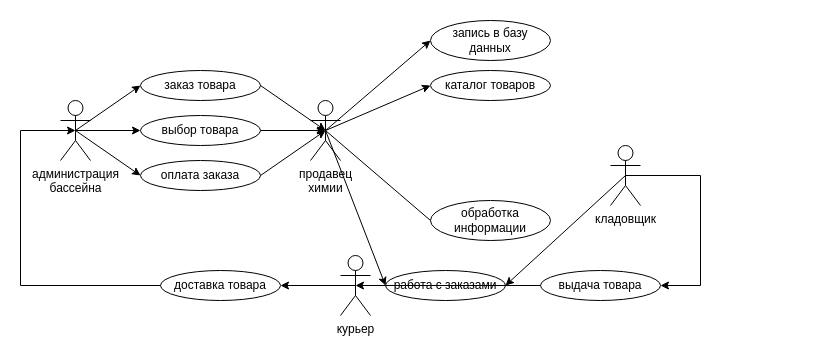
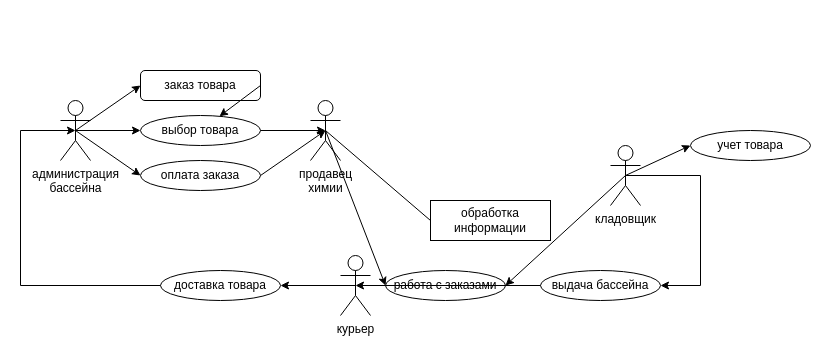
- <mxCell id="14" value="запись в базу данных" style="ellipse;whiteSpace=wrap;html=1;" vertex="1" parent="1"><mxGeometry x="430" y="20" width="120" height="40" as="geometry" /></mxCell>
- <mxCell id="5" value="заказ товара" style="ellipse;whiteSpace=wrap;html=1;" vertex="1" parent="1"><mxGeometry x="140" y="70" width="120" height="30" as="geometry" /></mxCell>
+ <mxCell id="5" value="заказ товара" style="whiteSpace=wrap;html=1;rounded=1;" vertex="1" parent="1"><mxGeometry x="140" y="70" width="120" height="30" as="geometry" /></mxCell>
- <mxCell id="18" value="" style="endArrow=classic;html=1;rounded=0;exitX=0.5;exitY=0.5;exitDx=0;exitDy=0;exitPerimeter=0;entryX=0;entryY=0.5;entryDx=0;entryDy=0;" edge="1" parent="1" source="3" target="14"><mxGeometry width="50" height="50" relative="1" as="geometry"><mxPoint x="360" y="170" as="sourcePoint" /><mxPoint x="410" y="120" as="targetPoint" /></mxGeometry></mxCell>
- <mxCell id="15" value="каталог товаров" style="ellipse;whiteSpace=wrap;html=1;" vertex="1" parent="1"><mxGeometry x="430" y="70" width="120" height="30" as="geometry" /></mxCell>
- <mxCell id="12" value="" style="endArrow=classic;html=1;rounded=0;exitX=1;exitY=0.5;exitDx=0;exitDy=0;entryX=0.5;entryY=0.5;entryDx=0;entryDy=0;entryPerimeter=0;" edge="1" parent="1" source="5" target="3"><mxGeometry width="50" height="50" relative="1" as="geometry"><mxPoint x="360" y="170" as="sourcePoint" /><mxPoint x="410" y="120" as="targetPoint" /></mxGeometry></mxCell>
+ <mxCell id="12" value="" style="endArrow=classic;html=1;rounded=0;exitX=1;exitY=0.5;exitDx=0;exitDy=0;" edge="1" parent="1" source="5" target="6"><mxGeometry width="50" height="50" relative="1" as="geometry"><mxPoint x="360" y="170" as="sourcePoint" /><mxPoint x="410" y="120" as="targetPoint" /></mxGeometry></mxCell>
- <mxCell id="19" value="" style="endArrow=classic;html=1;rounded=0;exitX=0.5;exitY=0.5;exitDx=0;exitDy=0;exitPerimeter=0;entryX=0;entryY=0.5;entryDx=0;entryDy=0;" edge="1" parent="1" source="3" target="15"><mxGeometry width="50" height="50" relative="1" as="geometry"><mxPoint x="360" y="170" as="sourcePoint" /><mxPoint x="410" y="120" as="targetPoint" /></mxGeometry></mxCell>
+ <mxCell id="24" value="учет товара" style="ellipse;whiteSpace=wrap;html=1;" vertex="1" parent="1"><mxGeometry x="690" y="130" width="120" height="30" as="geometry" /></mxCell>
+ <mxCell id="26" value="" style="endArrow=classic;html=1;rounded=0;exitX=0.5;exitY=0.5;exitDx=0;exitDy=0;exitPerimeter=0;entryX=0;entryY=0.5;entryDx=0;entryDy=0;" edge="1" parent="1" source="22" target="24"><mxGeometry width="50" height="50" relative="1" as="geometry"><mxPoint x="450" y="190" as="sourcePoint" /><mxPoint x="500" y="140" as="targetPoint" /></mxGeometry></mxCell>
- <mxCell id="17" value="обработка информации" style="ellipse;whiteSpace=wrap;html=1;" vertex="1" parent="1"><mxGeometry x="430" y="200" width="120" height="40" as="geometry" /></mxCell>
+ <mxCell id="17" value="обработка информации" style="whiteSpace=wrap;html=1;rounded=0;" vertex="1" parent="1"><mxGeometry x="430" y="200" width="120" height="40" as="geometry" /></mxCell>
- <mxCell id="25" value="выдача товара" style="ellipse;whiteSpace=wrap;html=1;" vertex="1" parent="1"><mxGeometry x="540" y="270" width="120" height="30" as="geometry" /></mxCell>
+ <mxCell id="25" value="выдача бассейна" style="ellipse;whiteSpace=wrap;html=1;" vertex="1" parent="1"><mxGeometry x="540" y="270" width="120" height="30" as="geometry" /></mxCell>
